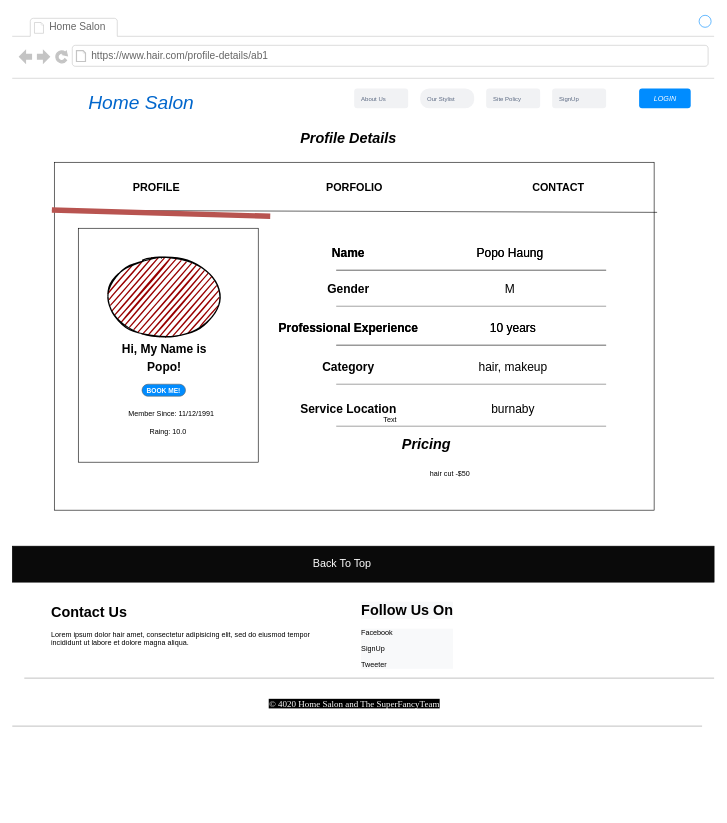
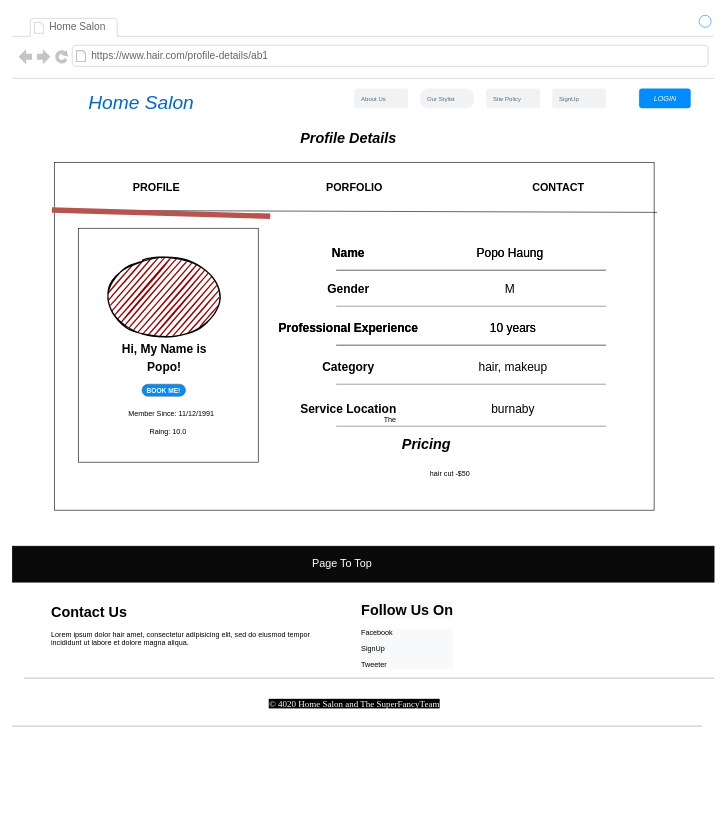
- <mxCell id="92" value="Text" style="text;html=1;strokeColor=none;fillColor=none;align=center;verticalAlign=middle;whiteSpace=wrap;rounded=0;" vertex="1" parent="1"><mxGeometry x="630" y="690" width="40" height="20" as="geometry" /></mxCell>
+ <mxCell id="92" value="The" style="text;html=1;strokeColor=none;fillColor=none;align=center;verticalAlign=middle;whiteSpace=wrap;rounded=0;" vertex="1" parent="1"><mxGeometry x="630" y="690" width="40" height="20" as="geometry" /></mxCell>
- <mxCell id="94" value="&lt;font color=&quot;#ffffff&quot; style=&quot;font-size: 18px&quot;&gt;Back To Top&lt;/font&gt;" style="text;html=1;strokeColor=none;fillColor=none;align=center;verticalAlign=middle;whiteSpace=wrap;rounded=0;" vertex="1" parent="1"><mxGeometry x="510" y="930" width="120" height="20" as="geometry" /></mxCell>
+ <mxCell id="94" value="&lt;font color=&quot;#ffffff&quot; style=&quot;font-size: 18px&quot;&gt;Page To Top&lt;/font&gt;" style="text;html=1;strokeColor=none;fillColor=none;align=center;verticalAlign=middle;whiteSpace=wrap;rounded=0;" vertex="1" parent="1"><mxGeometry x="510" y="930" width="120" height="20" as="geometry" /></mxCell>
